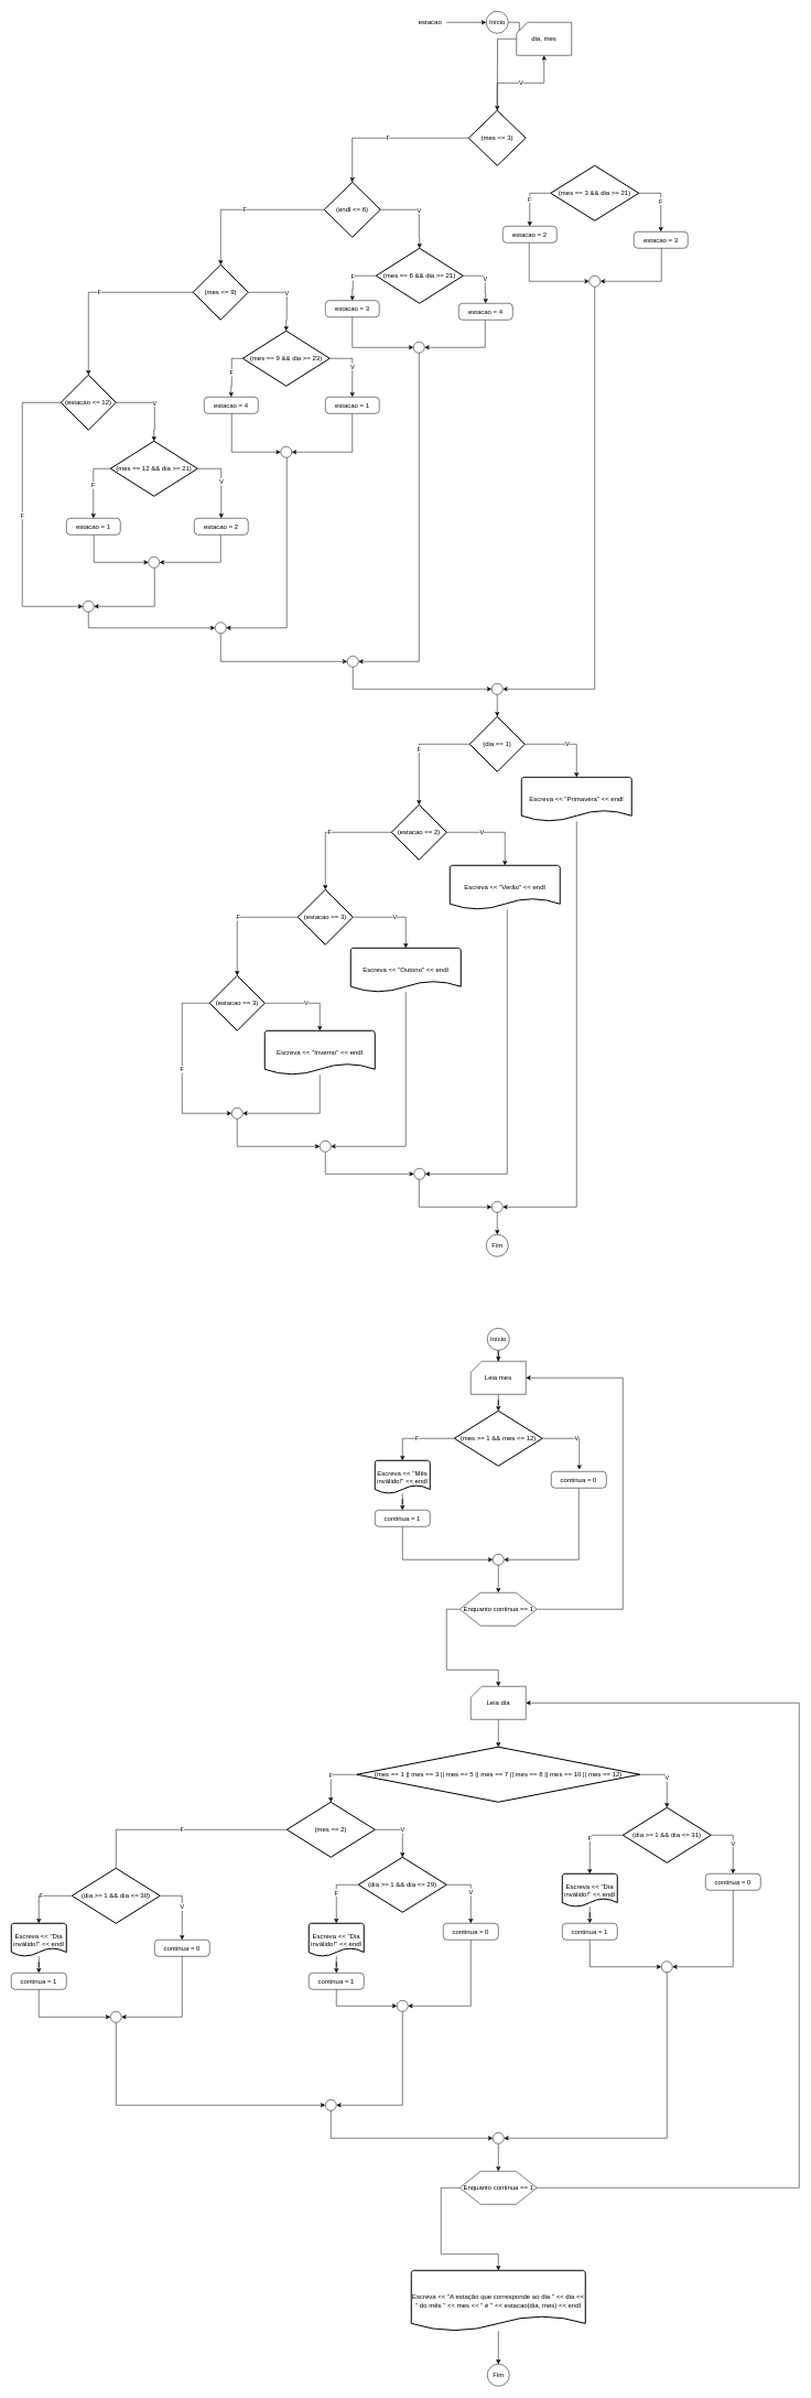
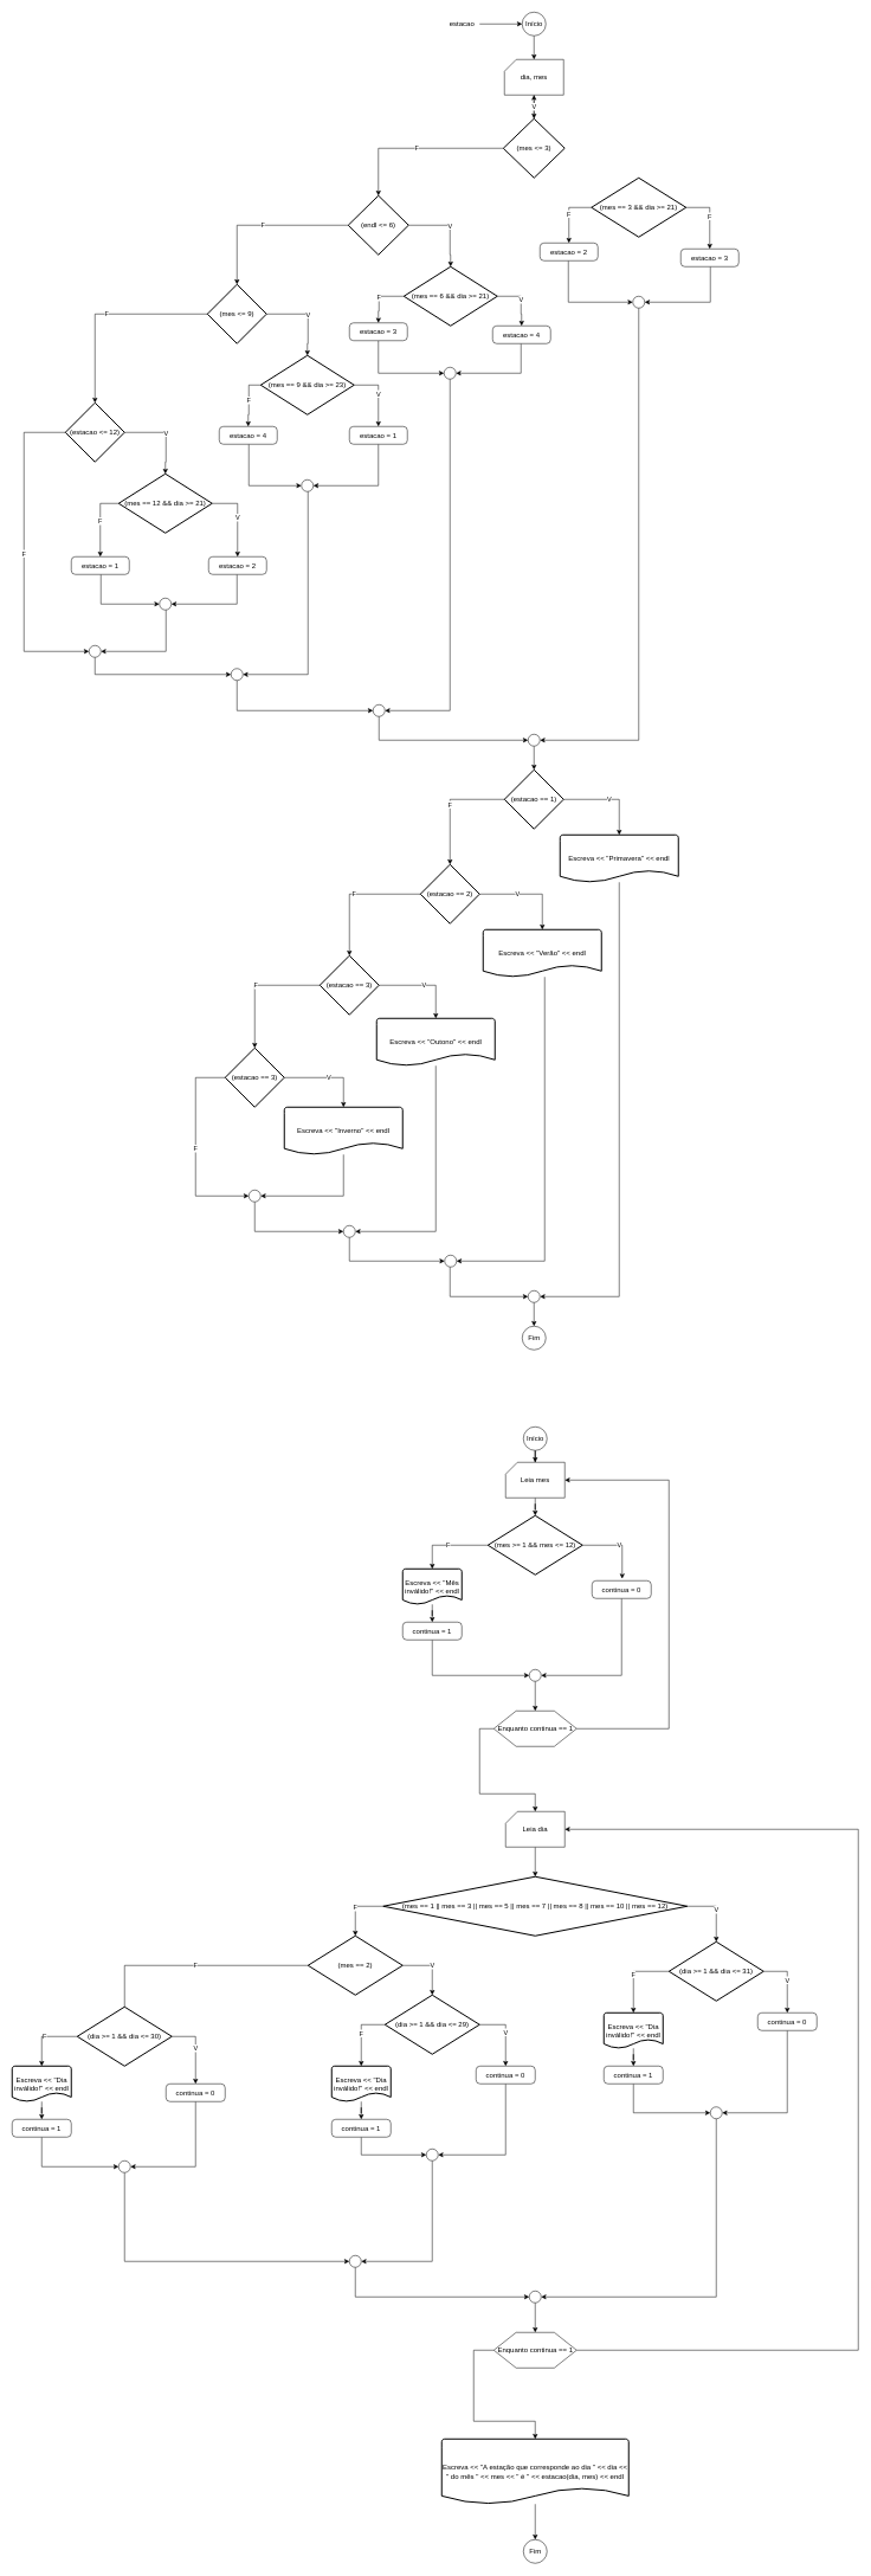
- <mxCell id="76" value="dia, mes" style="verticalLabelPosition=middle;verticalAlign=middle;html=1;shape=card;whiteSpace=wrap;size=20;arcSize=12;labelPosition=center;align=center;" vertex="1" parent="1"><mxGeometry x="937" y="40" width="100" height="60" as="geometry" /></mxCell>
+ <mxCell id="76" value="dia, mes" style="verticalLabelPosition=middle;verticalAlign=middle;html=1;shape=card;whiteSpace=wrap;size=20;arcSize=12;labelPosition=center;align=center;" vertex="1" parent="1"><mxGeometry x="852" y="100" width="100" height="60" as="geometry" /></mxCell>
- <mxCell id="135" value="(dia == 1)" style="strokeWidth=2;html=1;shape=mxgraph.flowchart.decision;whiteSpace=wrap;" vertex="1" parent="1"><mxGeometry x="852" y="1300" width="100" height="100" as="geometry" /></mxCell>
+ <mxCell id="135" value="(estacao == 1)" style="strokeWidth=2;html=1;shape=mxgraph.flowchart.decision;whiteSpace=wrap;" vertex="1" parent="1"><mxGeometry x="852" y="1300" width="100" height="100" as="geometry" /></mxCell>
